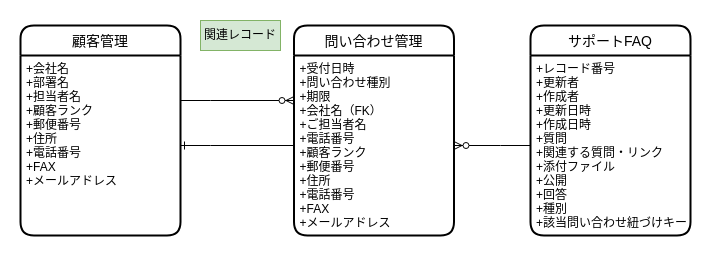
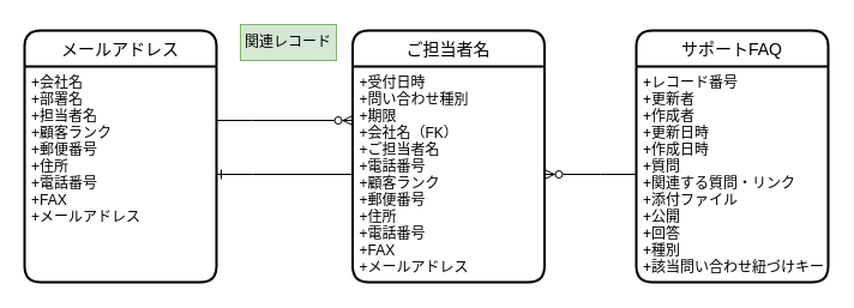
- <mxCell id="2" value="顧客管理" style="swimlane;childLayout=stackLayout;horizontal=1;startSize=30;horizontalStack=0;rounded=1;fontSize=14;fontStyle=0;strokeWidth=2;resizeParent=0;resizeLast=1;shadow=0;dashed=0;align=center;" vertex="1" parent="1"><mxGeometry x="20" y="25" width="160" height="210" as="geometry" /></mxCell>
+ <mxCell id="2" value="メールアドレス" style="swimlane;childLayout=stackLayout;horizontal=1;startSize=30;horizontalStack=0;rounded=1;fontSize=14;fontStyle=0;strokeWidth=2;resizeParent=0;resizeLast=1;shadow=0;dashed=0;align=center;" vertex="1" parent="1"><mxGeometry x="20" y="25" width="160" height="210" as="geometry" /></mxCell>
- <mxCell id="4" value="問い合わせ管理" style="swimlane;childLayout=stackLayout;horizontal=1;startSize=30;horizontalStack=0;rounded=1;fontSize=14;fontStyle=0;strokeWidth=2;resizeParent=0;resizeLast=1;shadow=0;dashed=0;align=center;" vertex="1" parent="1"><mxGeometry x="293.5" y="25" width="160" height="210" as="geometry"><mxRectangle x="60" y="360" width="140" height="30" as="alternateBounds" /></mxGeometry></mxCell>
+ <mxCell id="4" value="ご担当者名" style="swimlane;childLayout=stackLayout;horizontal=1;startSize=30;horizontalStack=0;rounded=1;fontSize=14;fontStyle=0;strokeWidth=2;resizeParent=0;resizeLast=1;shadow=0;dashed=0;align=center;" vertex="1" parent="1"><mxGeometry x="293.5" y="25" width="160" height="210" as="geometry"><mxRectangle x="60" y="360" width="140" height="30" as="alternateBounds" /></mxGeometry></mxCell>
